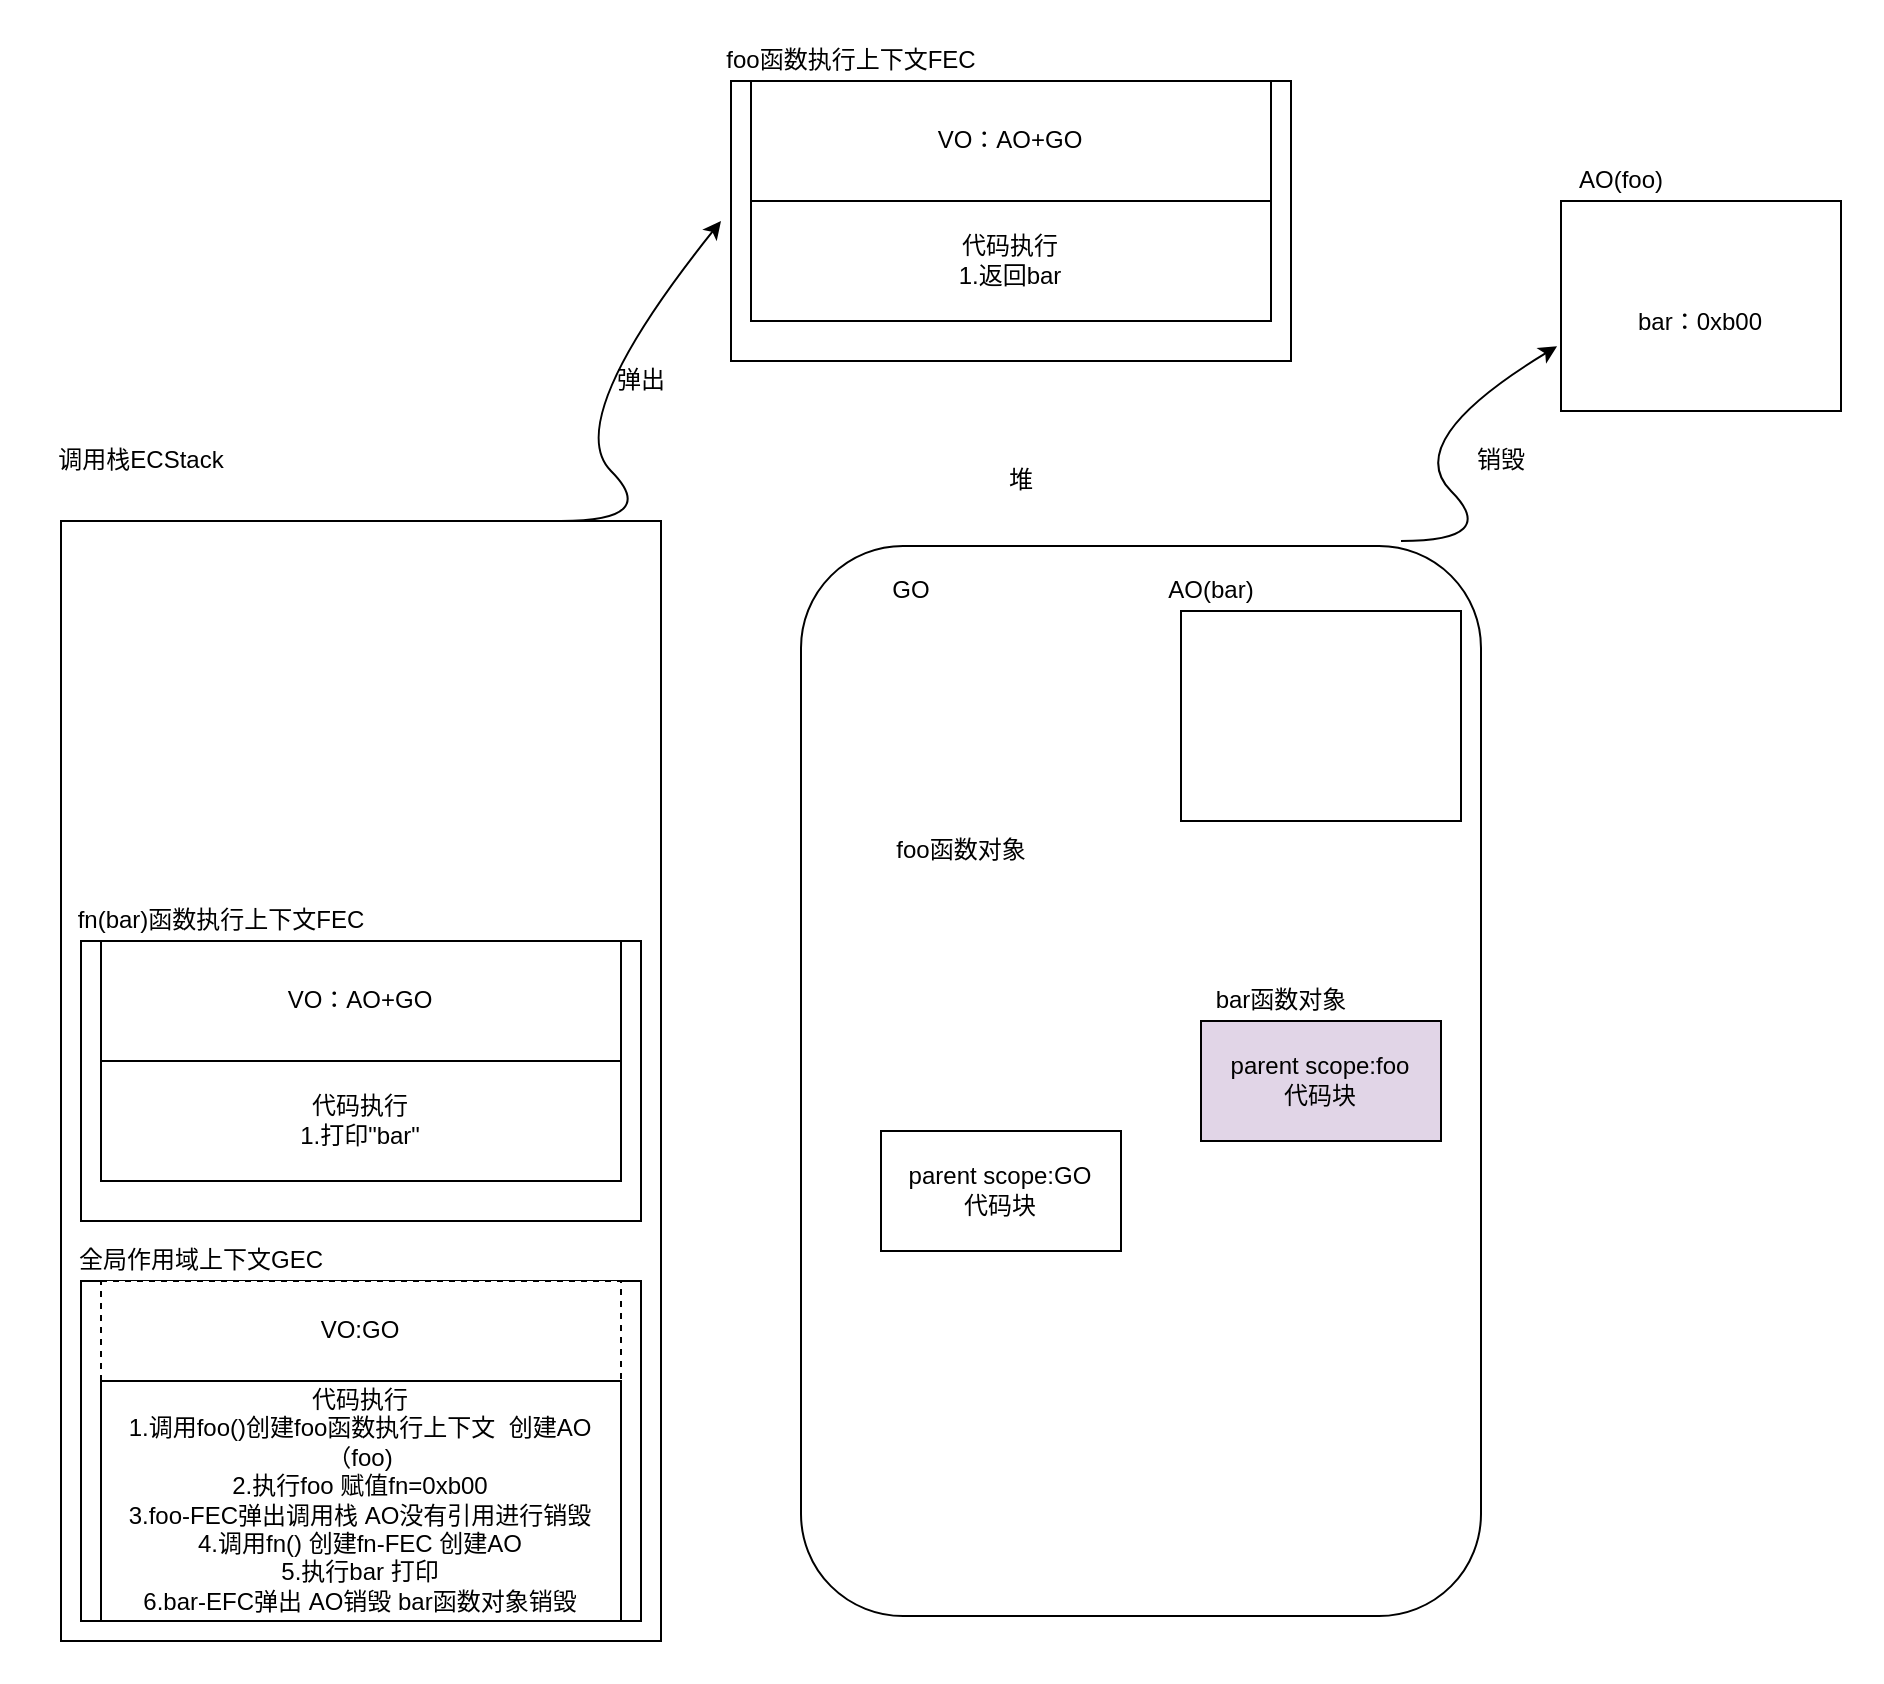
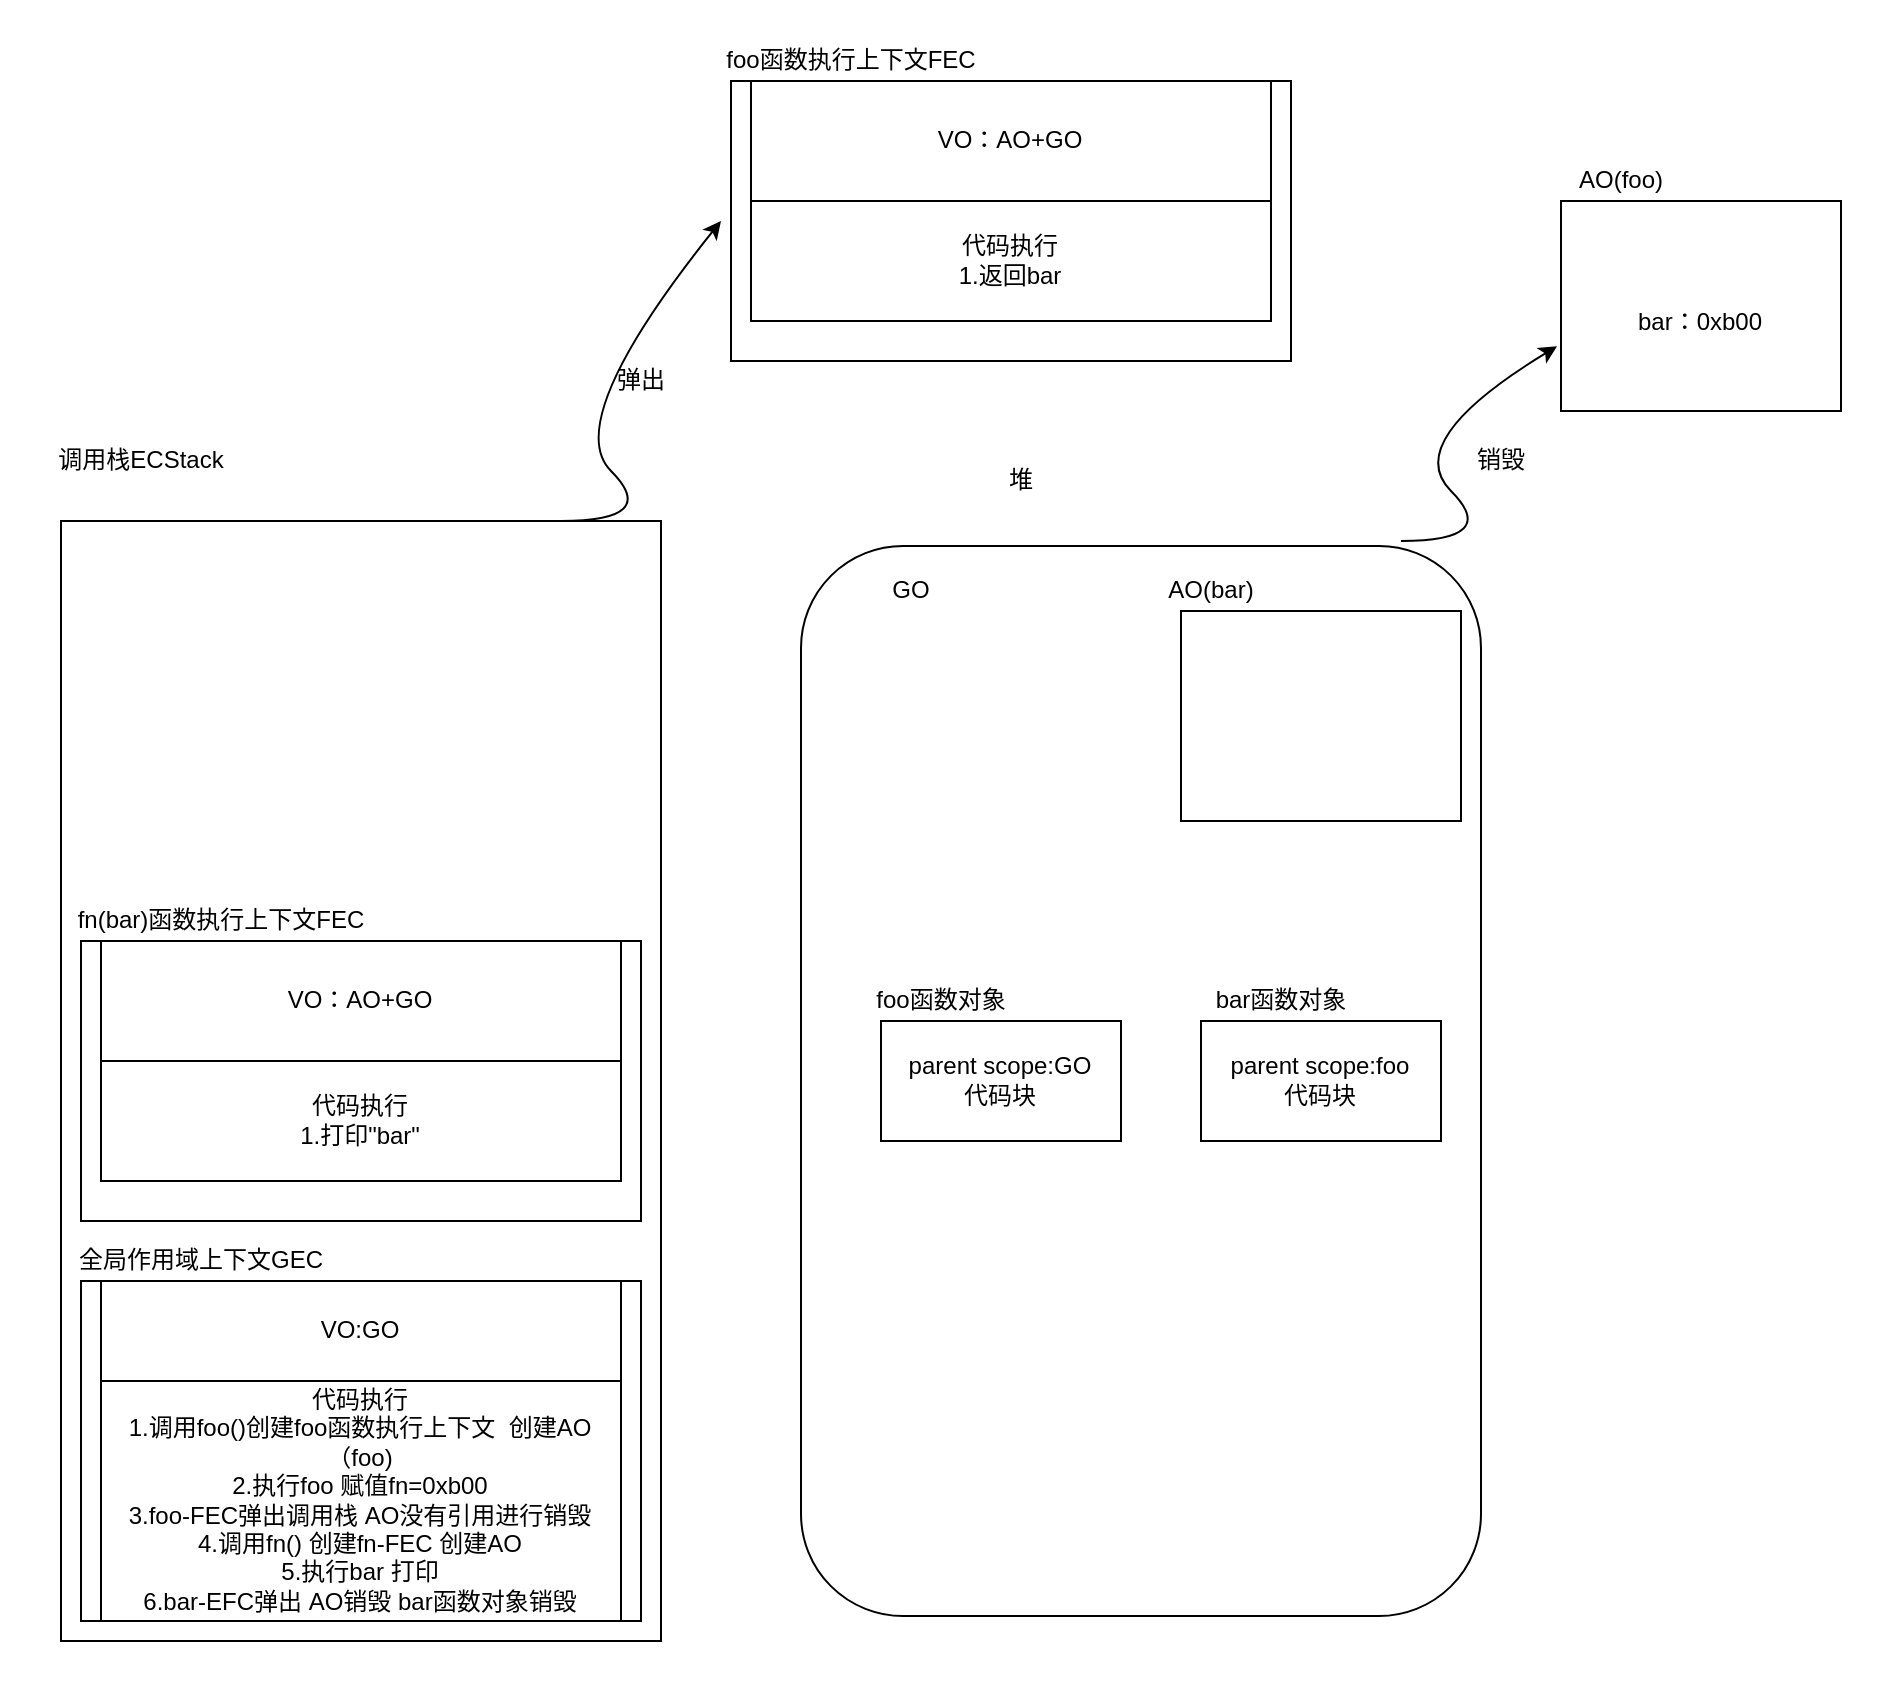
- <mxCell id="11" value="foo函数对象" style="text;html=1;align=center;verticalAlign=middle;resizable=0;points=[];autosize=1;strokeColor=none;fillColor=none;" parent="1" vertex="1"><mxGeometry x="440" y="415" width="80" height="20" as="geometry" /></mxCell>
+ <mxCell id="11" value="foo函数对象" style="text;html=1;align=center;verticalAlign=middle;resizable=0;points=[];autosize=1;strokeColor=none;fillColor=none;" parent="1" vertex="1"><mxGeometry x="430" y="490" width="80" height="20" as="geometry" /></mxCell>
- <mxCell id="15" value="parent scope:foo&lt;br&gt;代码块" style="rounded=0;whiteSpace=wrap;html=1;fillColor=#e1d5e7;" parent="1" vertex="1"><mxGeometry x="600" y="510" width="120" height="60" as="geometry" /></mxCell>
+ <mxCell id="15" value="parent scope:foo&lt;br&gt;代码块" style="rounded=0;whiteSpace=wrap;html=1;" parent="1" vertex="1"><mxGeometry x="600" y="510" width="120" height="60" as="geometry" /></mxCell>
- <mxCell id="10" value="parent scope:GO&lt;br&gt;代码块" style="rounded=0;whiteSpace=wrap;html=1;" parent="1" vertex="1"><mxGeometry x="440" y="565" width="120" height="60" as="geometry" /></mxCell>
+ <mxCell id="10" value="parent scope:GO&lt;br&gt;代码块" style="rounded=0;whiteSpace=wrap;html=1;" parent="1" vertex="1"><mxGeometry x="440" y="510" width="120" height="60" as="geometry" /></mxCell>
- <mxCell id="7" value="VO:GO" style="rounded=0;whiteSpace=wrap;html=1;dashed=1;" parent="1" vertex="1"><mxGeometry x="50" y="640" width="260" height="50" as="geometry" /></mxCell>
+ <mxCell id="7" value="VO:GO" style="rounded=0;whiteSpace=wrap;html=1;" parent="1" vertex="1"><mxGeometry x="50" y="640" width="260" height="50" as="geometry" /></mxCell>
